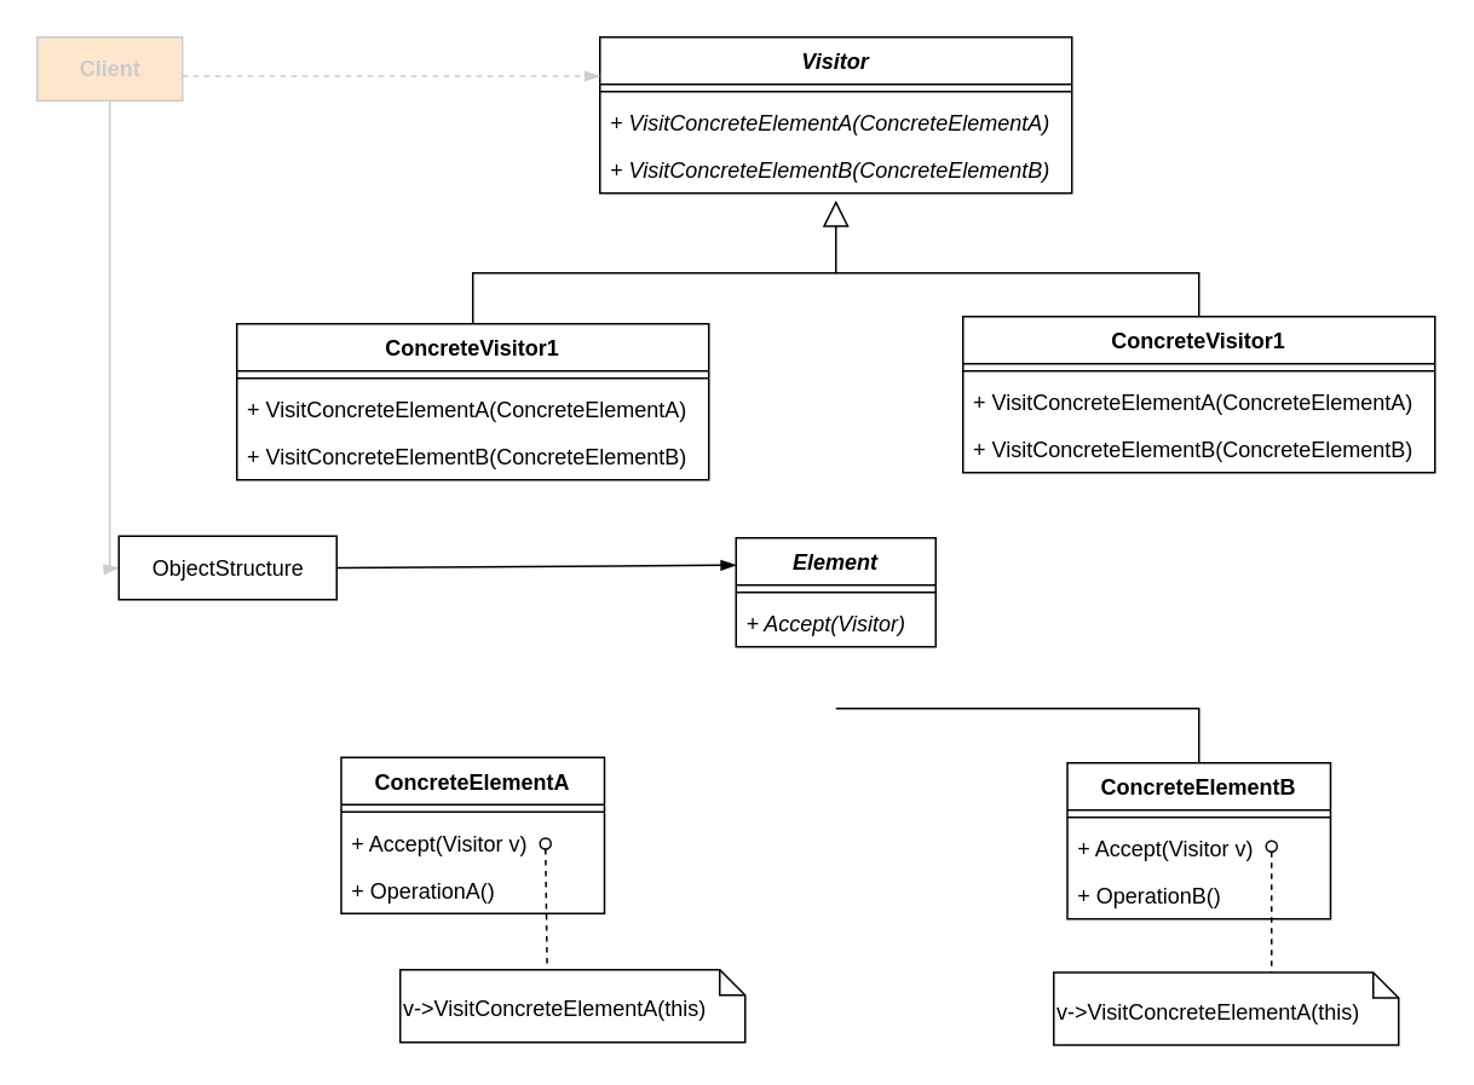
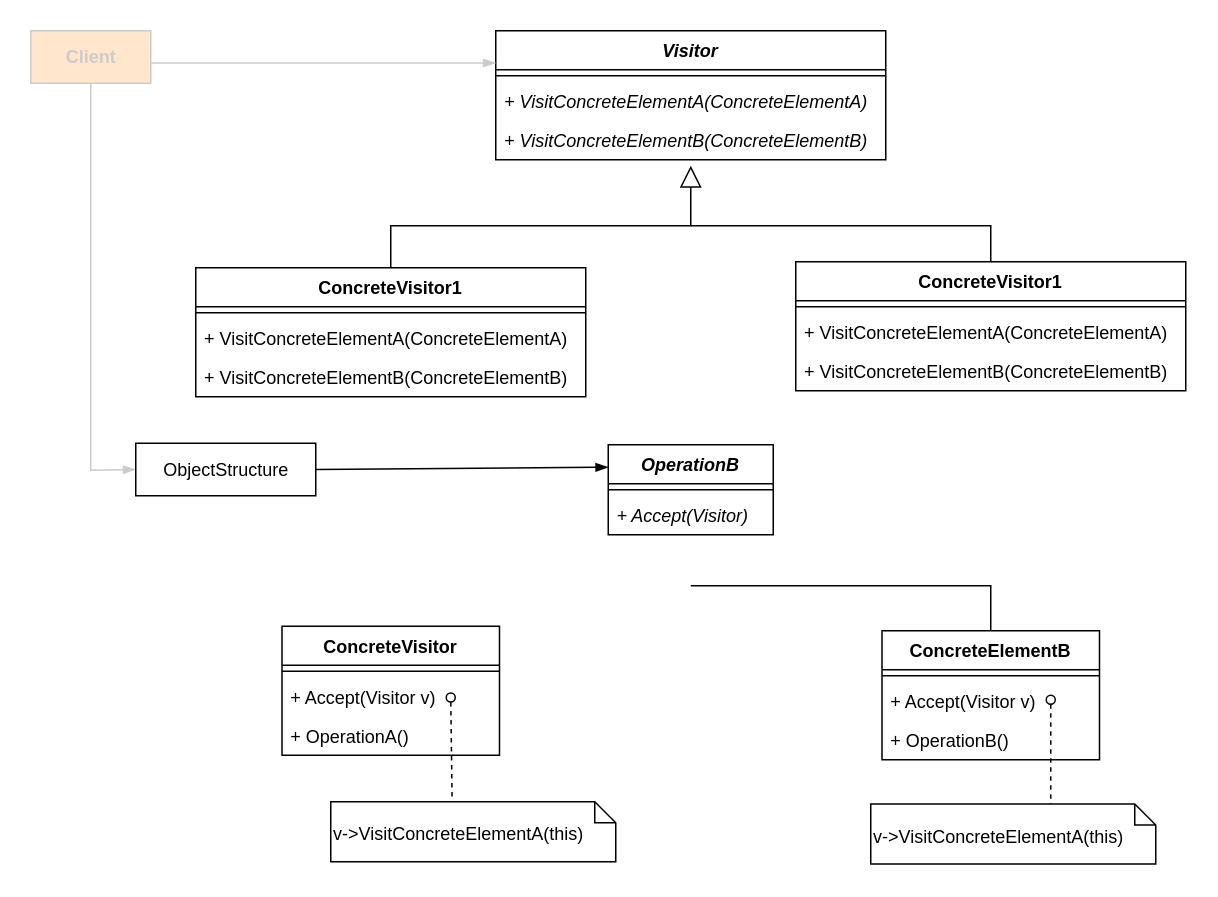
- <mxCell id="30" style="edgeStyle=none;rounded=0;orthogonalLoop=1;jettySize=auto;html=1;exitX=1;exitY=0.614;exitDx=0;exitDy=0;startArrow=none;startFill=0;endArrow=blockThin;endFill=1;strokeColor=#CCCCCC;entryX=0;entryY=0.25;entryDx=0;entryDy=0;exitPerimeter=0;dashed=1;" edge="1" parent="1" source="31" target="2"><mxGeometry relative="1" as="geometry"><mxPoint x="320" y="38" as="targetPoint" /></mxGeometry></mxCell>
+ <mxCell id="30" style="edgeStyle=none;rounded=0;orthogonalLoop=1;jettySize=auto;html=1;exitX=1;exitY=0.614;exitDx=0;exitDy=0;startArrow=none;startFill=0;endArrow=blockThin;endFill=1;strokeColor=#CCCCCC;entryX=0;entryY=0.25;entryDx=0;entryDy=0;exitPerimeter=0;" edge="1" parent="1" source="31" target="2"><mxGeometry relative="1" as="geometry"><mxPoint x="320" y="38" as="targetPoint" /></mxGeometry></mxCell>
- <mxCell id="16" value="Element" style="swimlane;fontStyle=3;align=center;verticalAlign=top;childLayout=stackLayout;horizontal=1;startSize=26;horizontalStack=0;resizeParent=1;resizeParentMax=0;resizeLast=0;collapsible=1;marginBottom=0;strokeColor=#000000;" vertex="1" parent="1"><mxGeometry x="405" y="296" width="110" height="60" as="geometry" /></mxCell>
+ <mxCell id="16" value="OperationB" style="swimlane;fontStyle=3;align=center;verticalAlign=top;childLayout=stackLayout;horizontal=1;startSize=26;horizontalStack=0;resizeParent=1;resizeParentMax=0;resizeLast=0;collapsible=1;marginBottom=0;strokeColor=#000000;" vertex="1" parent="1"><mxGeometry x="405" y="296" width="110" height="60" as="geometry" /></mxCell>
- <mxCell id="33" value="ObjectStructure" style="html=1;strokeColor=#000000;" vertex="1" parent="1"><mxGeometry x="65" y="295" width="120" height="35" as="geometry" /></mxCell>
+ <mxCell id="33" value="ObjectStructure" style="html=1;strokeColor=#000000;" vertex="1" parent="1"><mxGeometry x="90" y="295" width="120" height="35" as="geometry" /></mxCell>
- <mxCell id="24" value="ConcreteElementA" style="swimlane;fontStyle=1;align=center;verticalAlign=top;childLayout=stackLayout;horizontal=1;startSize=26;horizontalStack=0;resizeParent=1;resizeParentMax=0;resizeLast=0;collapsible=1;marginBottom=0;strokeColor=#000000;" vertex="1" parent="1"><mxGeometry x="187.5" y="417" width="145" height="86" as="geometry" /></mxCell>
+ <mxCell id="24" value="ConcreteVisitor" style="swimlane;fontStyle=1;align=center;verticalAlign=top;childLayout=stackLayout;horizontal=1;startSize=26;horizontalStack=0;resizeParent=1;resizeParentMax=0;resizeLast=0;collapsible=1;marginBottom=0;strokeColor=#000000;" vertex="1" parent="1"><mxGeometry x="187.5" y="417" width="145" height="86" as="geometry" /></mxCell>
